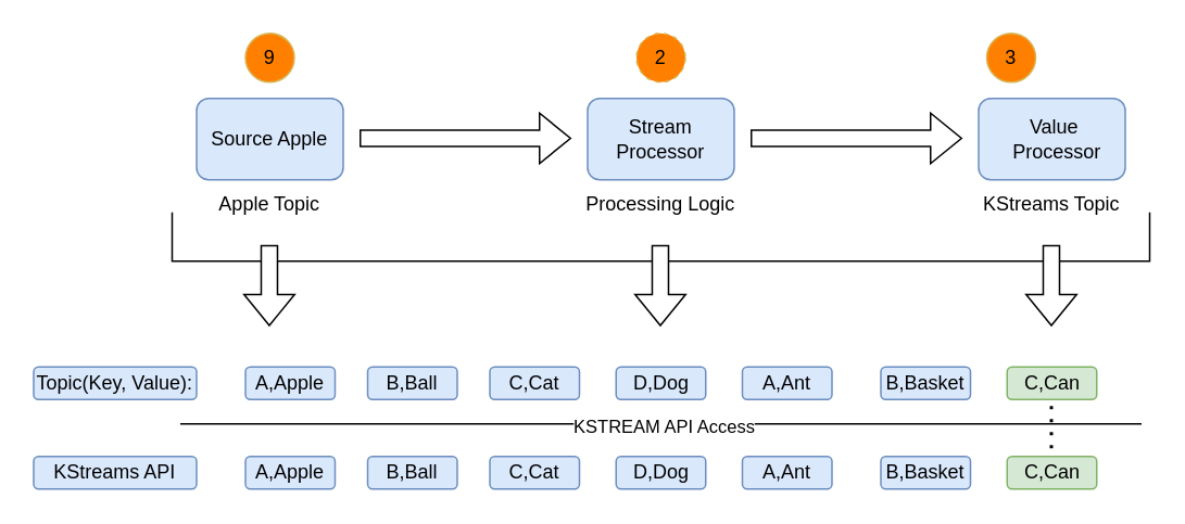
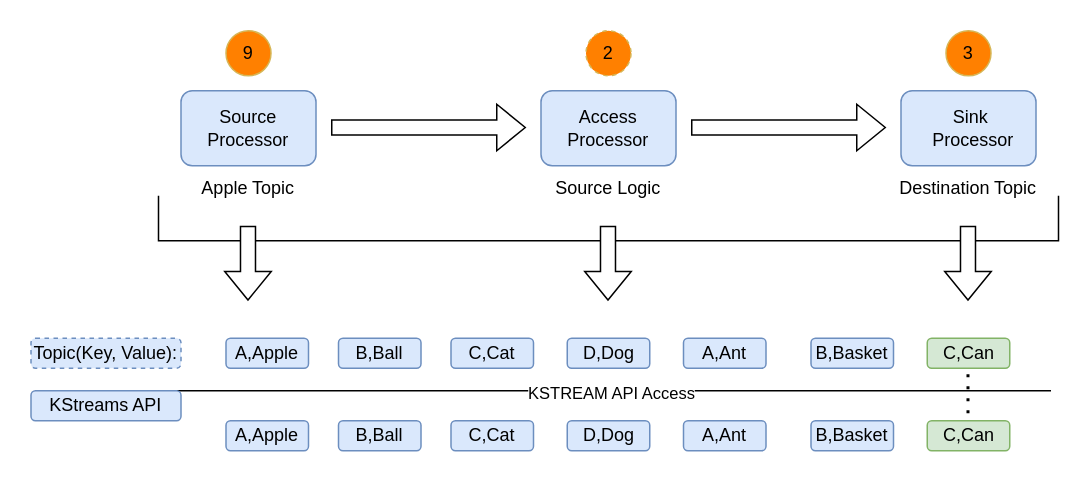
- <mxCell id="4" value="3" style="ellipse;whiteSpace=wrap;html=1;aspect=fixed;fillColor=#FF8000;strokeColor=#d6b656;" vertex="1" parent="1"><mxGeometry x="605" y="20" width="30" height="30" as="geometry" /></mxCell>
+ <mxCell id="4" value="3" style="ellipse;whiteSpace=wrap;html=1;aspect=fixed;fillColor=#FF8000;strokeColor=#d6b656;" vertex="1" parent="1"><mxGeometry x="630" y="20" width="30" height="30" as="geometry" /></mxCell>
- <mxCell id="5" value="Source Apple" style="rounded=1;whiteSpace=wrap;html=1;fillColor=#dae8fc;strokeColor=#6c8ebf;" vertex="1" parent="1"><mxGeometry x="120" y="60" width="90" height="50" as="geometry" /></mxCell>
+ <mxCell id="5" value="Source Processor" style="rounded=1;whiteSpace=wrap;html=1;fillColor=#dae8fc;strokeColor=#6c8ebf;" vertex="1" parent="1"><mxGeometry x="120" y="60" width="90" height="50" as="geometry" /></mxCell>
- <mxCell id="6" value="Stream Processor" style="rounded=1;whiteSpace=wrap;html=1;fillColor=#dae8fc;strokeColor=#6c8ebf;" vertex="1" parent="1"><mxGeometry x="360" y="60" width="90" height="50" as="geometry" /></mxCell>
+ <mxCell id="6" value="Access Processor" style="rounded=1;whiteSpace=wrap;html=1;fillColor=#dae8fc;strokeColor=#6c8ebf;" vertex="1" parent="1"><mxGeometry x="360" y="60" width="90" height="50" as="geometry" /></mxCell>
- <mxCell id="7" value="&amp;nbsp;Value&lt;br&gt;&amp;nbsp; Processor" style="rounded=1;whiteSpace=wrap;html=1;fillColor=#dae8fc;strokeColor=#6c8ebf;" vertex="1" parent="1"><mxGeometry x="600" y="60" width="90" height="50" as="geometry" /></mxCell>
+ <mxCell id="7" value="&amp;nbsp;Sink&lt;br&gt;&amp;nbsp; Processor" style="rounded=1;whiteSpace=wrap;html=1;fillColor=#dae8fc;strokeColor=#6c8ebf;" vertex="1" parent="1"><mxGeometry x="600" y="60" width="90" height="50" as="geometry" /></mxCell>
- <mxCell id="9" value="Processing Logic" style="text;html=1;strokeColor=none;fillColor=none;align=center;verticalAlign=middle;whiteSpace=wrap;rounded=0;" vertex="1" parent="1"><mxGeometry x="355" y="110" width="100" height="30" as="geometry" /></mxCell>
+ <mxCell id="9" value="Source Logic" style="text;html=1;strokeColor=none;fillColor=none;align=center;verticalAlign=middle;whiteSpace=wrap;rounded=0;" vertex="1" parent="1"><mxGeometry x="355" y="110" width="100" height="30" as="geometry" /></mxCell>
- <mxCell id="10" value="KStreams Topic" style="text;html=1;strokeColor=none;fillColor=none;align=center;verticalAlign=middle;whiteSpace=wrap;rounded=0;" vertex="1" parent="1"><mxGeometry x="595" y="110" width="100" height="30" as="geometry" /></mxCell>
+ <mxCell id="10" value="Destination Topic" style="text;html=1;strokeColor=none;fillColor=none;align=center;verticalAlign=middle;whiteSpace=wrap;rounded=0;" vertex="1" parent="1"><mxGeometry x="595" y="110" width="100" height="30" as="geometry" /></mxCell>
- <mxCell id="34" value="Topic(Key, Value):" style="rounded=1;whiteSpace=wrap;html=1;fillColor=#dae8fc;strokeColor=#6c8ebf;" vertex="1" parent="1"><mxGeometry x="20" y="225" width="100" height="20" as="geometry" /></mxCell>
+ <mxCell id="34" value="Topic(Key, Value):" style="rounded=1;whiteSpace=wrap;html=1;fillColor=#dae8fc;strokeColor=#6c8ebf;dashed=1;" vertex="1" parent="1"><mxGeometry x="20" y="225" width="100" height="20" as="geometry" /></mxCell>
- <mxCell id="35" value="KStreams API" style="rounded=1;whiteSpace=wrap;html=1;fillColor=#dae8fc;strokeColor=#6c8ebf;" vertex="1" parent="1"><mxGeometry x="20" y="280" width="100" height="20" as="geometry" /></mxCell>
+ <mxCell id="35" value="KStreams API" style="rounded=1;whiteSpace=wrap;html=1;fillColor=#dae8fc;strokeColor=#6c8ebf;" vertex="1" parent="1"><mxGeometry x="20" y="260" width="100" height="20" as="geometry" /></mxCell>
